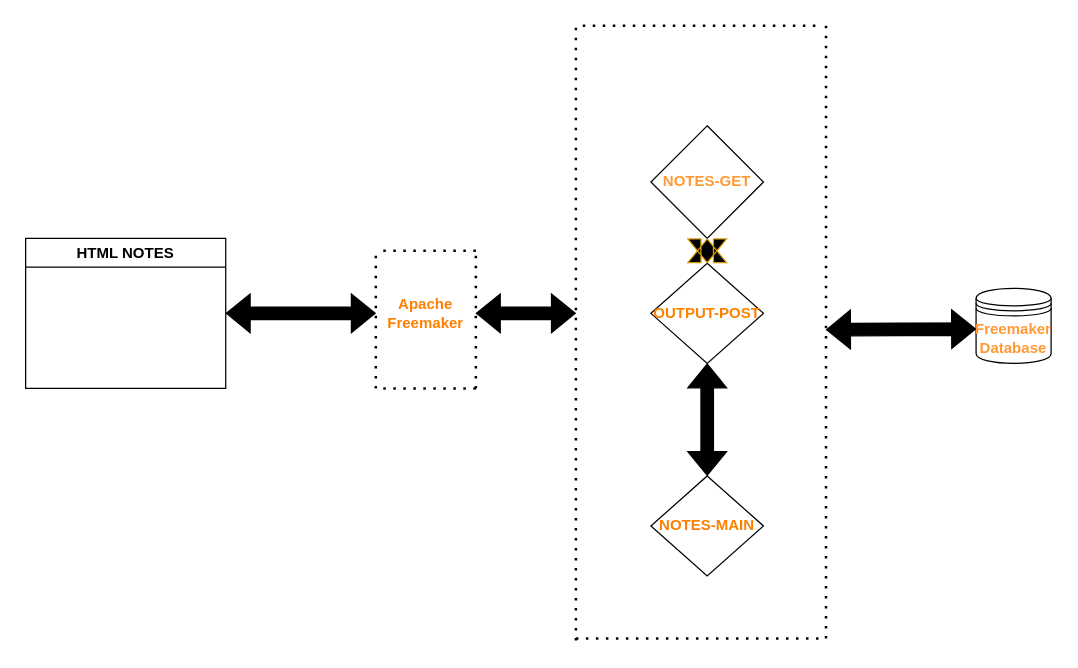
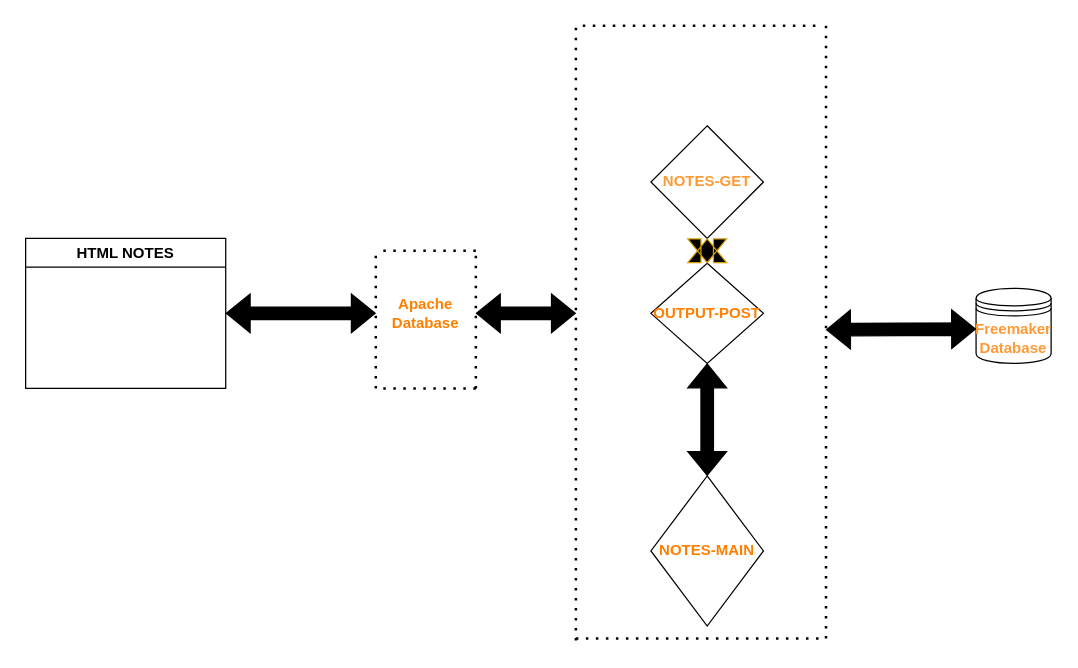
- <mxCell id="15" value="&lt;b&gt;&lt;font color=&quot;#ff8000&quot;&gt;Apache Freemaker&lt;/font&gt;&lt;/b&gt;" style="text;html=1;strokeColor=none;fillColor=none;align=center;verticalAlign=middle;whiteSpace=wrap;rounded=0;" vertex="1" parent="1"><mxGeometry x="310" y="235" width="60" height="30" as="geometry" /></mxCell>
+ <mxCell id="15" value="&lt;b&gt;&lt;font color=&quot;#ff8000&quot;&gt;Apache Database&lt;/font&gt;&lt;/b&gt;" style="text;html=1;strokeColor=none;fillColor=none;align=center;verticalAlign=middle;whiteSpace=wrap;rounded=0;" vertex="1" parent="1"><mxGeometry x="310" y="235" width="60" height="30" as="geometry" /></mxCell>
- <mxCell id="4" value="&lt;b&gt;&lt;font color=&quot;#ff8000&quot;&gt;NOTES-MAIN&lt;/font&gt;&lt;/b&gt;" style="rhombus;whiteSpace=wrap;html=1;" parent="1" vertex="1"><mxGeometry x="520" y="380" width="90" height="80" as="geometry" /></mxCell>
+ <mxCell id="4" value="&lt;b&gt;&lt;font color=&quot;#ff8000&quot;&gt;NOTES-MAIN&lt;/font&gt;&lt;/b&gt;" style="rhombus;whiteSpace=wrap;html=1;" parent="1" vertex="1"><mxGeometry x="520" y="380" width="90" height="120" as="geometry" /></mxCell>
